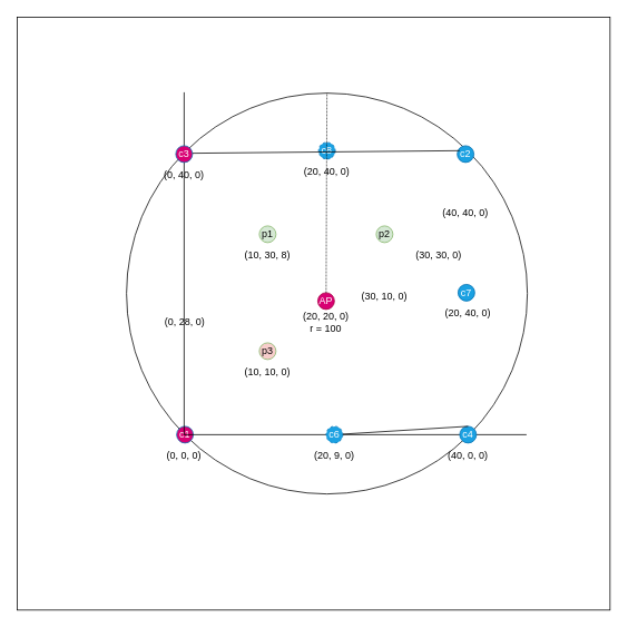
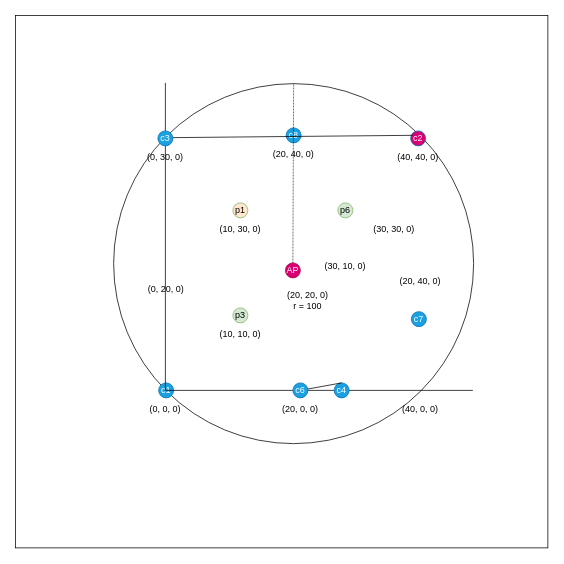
- <mxCell id="29" value="c8" style="ellipse;whiteSpace=wrap;html=1;aspect=fixed;fillColor=#1ba1e2;strokeColor=#006EAF;fontColor=#ffffff;dashed=1;" vertex="1" parent="1"><mxGeometry x="381" y="170" width="20" height="20" as="geometry" /></mxCell>
+ <mxCell id="29" value="c8" style="ellipse;whiteSpace=wrap;html=1;aspect=fixed;fillColor=#1ba1e2;strokeColor=#006EAF;fontColor=#ffffff;" vertex="1" parent="1"><mxGeometry x="381" y="170" width="20" height="20" as="geometry" /></mxCell>
- <mxCell id="20" value="c3" style="ellipse;whiteSpace=wrap;html=1;aspect=fixed;fillColor=#d80073;strokeColor=#006EAF;fontColor=#ffffff;" vertex="1" parent="1"><mxGeometry x="210" y="174" width="20" height="20" as="geometry" /></mxCell>
+ <mxCell id="20" value="c3" style="ellipse;whiteSpace=wrap;html=1;aspect=fixed;fillColor=#1ba1e2;strokeColor=#006EAF;fontColor=#ffffff;" vertex="1" parent="1"><mxGeometry x="210" y="174" width="20" height="20" as="geometry" /></mxCell>
- <mxCell id="14" value="c2" style="ellipse;whiteSpace=wrap;html=1;aspect=fixed;fillColor=#1ba1e2;strokeColor=#006EAF;fontColor=#ffffff;" vertex="1" parent="1"><mxGeometry x="547" y="174" width="20" height="20" as="geometry" /></mxCell>
+ <mxCell id="14" value="c2" style="ellipse;whiteSpace=wrap;html=1;aspect=fixed;fillColor=#d80073;strokeColor=#006EAF;fontColor=#ffffff;" vertex="1" parent="1"><mxGeometry x="547" y="174" width="20" height="20" as="geometry" /></mxCell>
- <mxCell id="21" value="(0, 40, 0)" style="text;html=1;strokeColor=none;fillColor=none;align=center;verticalAlign=middle;whiteSpace=wrap;rounded=0;" vertex="1" parent="1"><mxGeometry x="190" y="194" width="60" height="30" as="geometry" /></mxCell>
+ <mxCell id="21" value="(0, 30, 0)" style="text;html=1;strokeColor=none;fillColor=none;align=center;verticalAlign=middle;whiteSpace=wrap;rounded=0;" vertex="1" parent="1"><mxGeometry x="190" y="194" width="60" height="30" as="geometry" /></mxCell>
- <mxCell id="16" value="(40, 40, 0)" style="text;html=1;strokeColor=none;fillColor=none;align=center;verticalAlign=middle;whiteSpace=wrap;rounded=0;" vertex="1" parent="1"><mxGeometry x="527" y="239" width="60" height="30" as="geometry" /></mxCell>
+ <mxCell id="16" value="(40, 40, 0)" style="text;html=1;strokeColor=none;fillColor=none;align=center;verticalAlign=middle;whiteSpace=wrap;rounded=0;" vertex="1" parent="1"><mxGeometry x="527" y="194" width="60" height="30" as="geometry" /></mxCell>
- <mxCell id="4" value="p1" style="ellipse;whiteSpace=wrap;html=1;aspect=fixed;fillColor=#d5e8d4;strokeColor=#82b366;" vertex="1" parent="1"><mxGeometry x="310" y="270" width="20" height="20" as="geometry" /></mxCell>
+ <mxCell id="4" value="p1" style="ellipse;whiteSpace=wrap;html=1;aspect=fixed;fillColor=#ffe6cc;strokeColor=#82b366;" vertex="1" parent="1"><mxGeometry x="310" y="270" width="20" height="20" as="geometry" /></mxCell>
- <mxCell id="5" value="p2" style="ellipse;whiteSpace=wrap;html=1;aspect=fixed;fillColor=#d5e8d4;strokeColor=#82b366;" vertex="1" parent="1"><mxGeometry x="450" y="270" width="20" height="20" as="geometry" /></mxCell>
+ <mxCell id="5" value="p6" style="ellipse;whiteSpace=wrap;html=1;aspect=fixed;fillColor=#d5e8d4;strokeColor=#82b366;" vertex="1" parent="1"><mxGeometry x="450" y="270" width="20" height="20" as="geometry" /></mxCell>
- <mxCell id="10" value="(10, 30, 8)" style="text;html=1;strokeColor=none;fillColor=none;align=center;verticalAlign=middle;whiteSpace=wrap;rounded=0;" vertex="1" parent="1"><mxGeometry x="290" y="290" width="60" height="30" as="geometry" /></mxCell>
+ <mxCell id="10" value="(10, 30, 0)" style="text;html=1;strokeColor=none;fillColor=none;align=center;verticalAlign=middle;whiteSpace=wrap;rounded=0;" vertex="1" parent="1"><mxGeometry x="290" y="290" width="60" height="30" as="geometry" /></mxCell>
- <mxCell id="27" value="c7" style="ellipse;whiteSpace=wrap;html=1;aspect=fixed;fillColor=#1ba1e2;strokeColor=#006EAF;fontColor=#ffffff;" vertex="1" parent="1"><mxGeometry x="548" y="340" width="20" height="20" as="geometry" /></mxCell>
+ <mxCell id="27" value="c7" style="ellipse;whiteSpace=wrap;html=1;aspect=fixed;fillColor=#1ba1e2;strokeColor=#006EAF;fontColor=#ffffff;" vertex="1" parent="1"><mxGeometry x="548" y="415" width="20" height="20" as="geometry" /></mxCell>
- <mxCell id="26" value="(0, 28, 0)" style="text;html=1;strokeColor=none;fillColor=none;align=center;verticalAlign=middle;whiteSpace=wrap;rounded=0;" vertex="1" parent="1"><mxGeometry x="191" y="370" width="60" height="30" as="geometry" /></mxCell>
+ <mxCell id="26" value="(0, 20, 0)" style="text;html=1;strokeColor=none;fillColor=none;align=center;verticalAlign=middle;whiteSpace=wrap;rounded=0;" vertex="1" parent="1"><mxGeometry x="191" y="370" width="60" height="30" as="geometry" /></mxCell>
- <mxCell id="12" value="(20, 20, 0) r = 100" style="text;html=1;strokeColor=none;fillColor=none;align=center;verticalAlign=middle;whiteSpace=wrap;rounded=0;" vertex="1" parent="1"><mxGeometry x="360" y="370" width="60" height="30" as="geometry" /></mxCell>
+ <mxCell id="12" value="(20, 20, 0) r = 100" style="text;html=1;strokeColor=none;fillColor=none;align=center;verticalAlign=middle;whiteSpace=wrap;rounded=0;" vertex="1" parent="1"><mxGeometry x="380" y="385" width="60" height="30" as="geometry" /></mxCell>
- <mxCell id="6" value="p3" style="ellipse;whiteSpace=wrap;html=1;aspect=fixed;fillColor=#f8cecc;strokeColor=#82b366;" vertex="1" parent="1"><mxGeometry x="310" y="410" width="20" height="20" as="geometry" /></mxCell>
+ <mxCell id="6" value="p3" style="ellipse;whiteSpace=wrap;html=1;aspect=fixed;fillColor=#d5e8d4;strokeColor=#82b366;" vertex="1" parent="1"><mxGeometry x="310" y="410" width="20" height="20" as="geometry" /></mxCell>
- <mxCell id="13" value="c1" style="ellipse;whiteSpace=wrap;html=1;aspect=fixed;fillColor=#d80073;strokeColor=#006EAF;fontColor=#ffffff;" vertex="1" parent="1"><mxGeometry x="211" y="510" width="20" height="20" as="geometry" /></mxCell>
+ <mxCell id="13" value="c1" style="ellipse;whiteSpace=wrap;html=1;aspect=fixed;fillColor=#1ba1e2;strokeColor=#006EAF;fontColor=#ffffff;" vertex="1" parent="1"><mxGeometry x="211" y="510" width="20" height="20" as="geometry" /></mxCell>
- <mxCell id="24" value="c6" style="ellipse;whiteSpace=wrap;html=1;aspect=fixed;fillColor=#1ba1e2;strokeColor=#006EAF;fontColor=#ffffff;dashed=1;" vertex="1" parent="1"><mxGeometry x="390" y="510" width="20" height="20" as="geometry" /></mxCell>
+ <mxCell id="24" value="c6" style="ellipse;whiteSpace=wrap;html=1;aspect=fixed;fillColor=#1ba1e2;strokeColor=#006EAF;fontColor=#ffffff;" vertex="1" parent="1"><mxGeometry x="390" y="510" width="20" height="20" as="geometry" /></mxCell>
- <mxCell id="22" value="c4" style="ellipse;whiteSpace=wrap;html=1;aspect=fixed;fillColor=#1ba1e2;strokeColor=#006EAF;fontColor=#ffffff;" vertex="1" parent="1"><mxGeometry x="550" y="510" width="20" height="20" as="geometry" /></mxCell>
+ <mxCell id="22" value="c4" style="ellipse;whiteSpace=wrap;html=1;aspect=fixed;fillColor=#1ba1e2;strokeColor=#006EAF;fontColor=#ffffff;" vertex="1" parent="1"><mxGeometry x="445" y="510" width="20" height="20" as="geometry" /></mxCell>
- <mxCell id="25" value="(20, 9, 0)" style="text;html=1;strokeColor=none;fillColor=none;align=center;verticalAlign=middle;whiteSpace=wrap;rounded=0;" vertex="1" parent="1"><mxGeometry x="370" y="530" width="60" height="30" as="geometry" /></mxCell>
+ <mxCell id="25" value="(20, 0, 0)" style="text;html=1;strokeColor=none;fillColor=none;align=center;verticalAlign=middle;whiteSpace=wrap;rounded=0;" vertex="1" parent="1"><mxGeometry x="370" y="530" width="60" height="30" as="geometry" /></mxCell>
